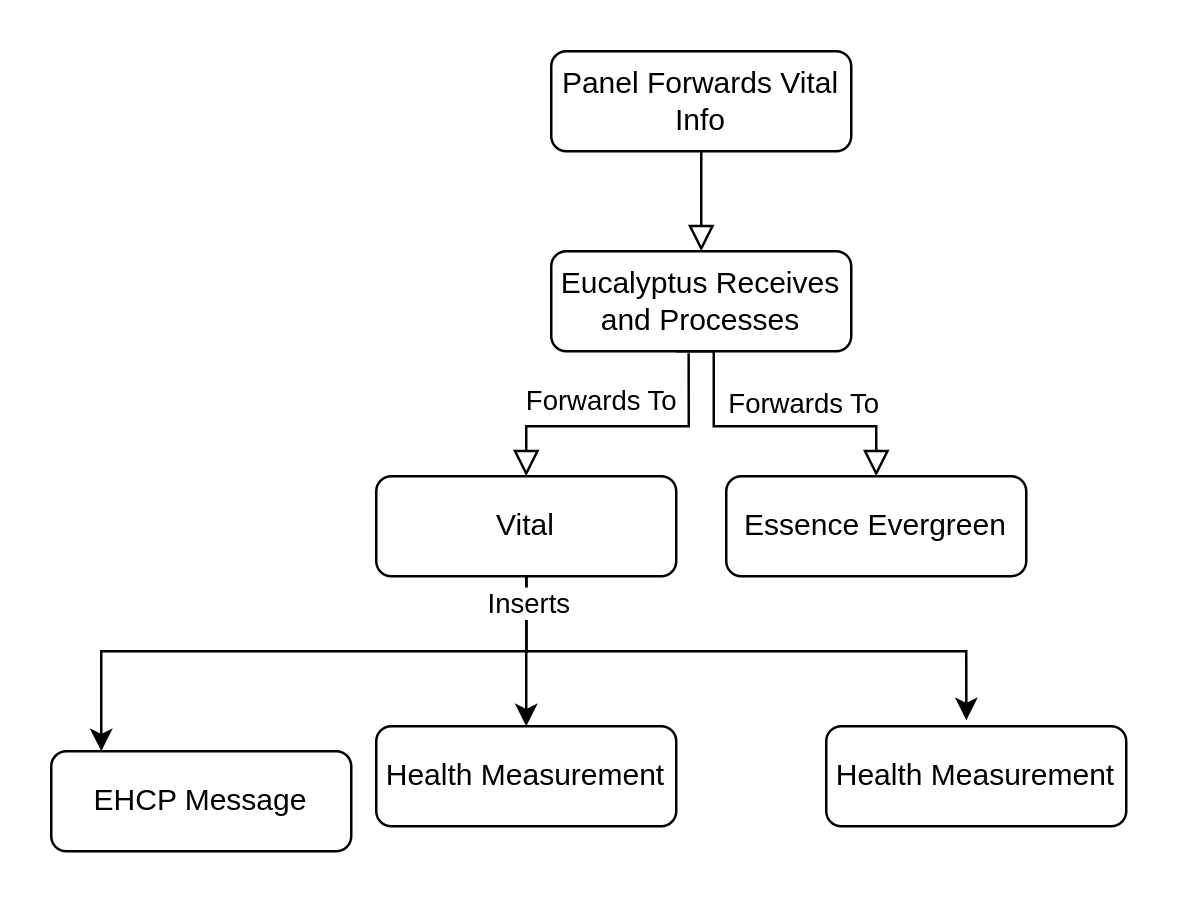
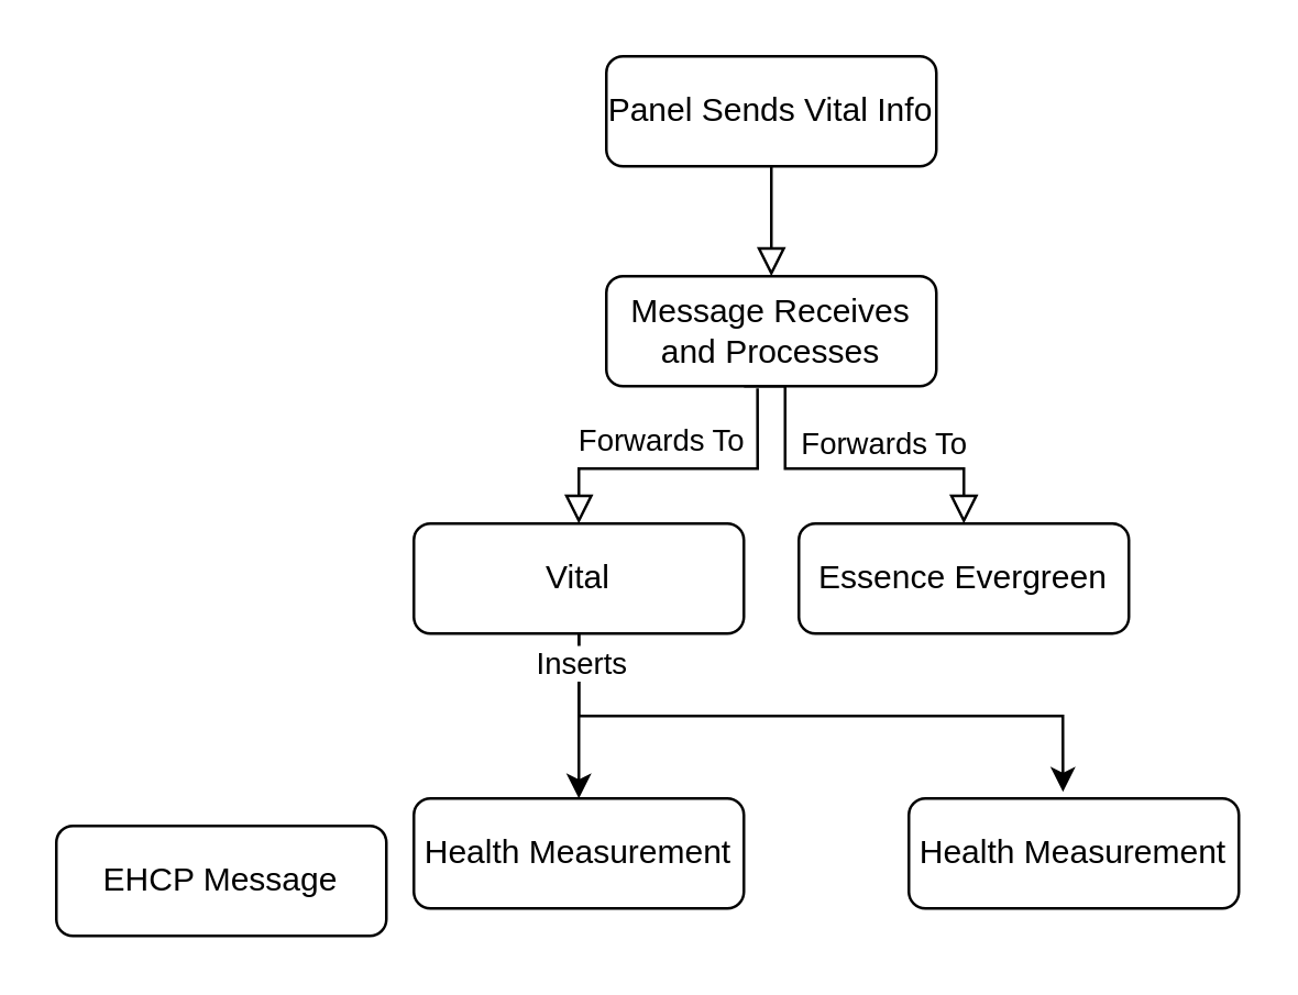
- <mxCell id="3" value="Panel Forwards Vital Info" style="rounded=1;whiteSpace=wrap;html=1;fontSize=12;glass=0;strokeWidth=1;shadow=0;" parent="1" vertex="1"><mxGeometry x="220" y="20" width="120" height="40" as="geometry" /></mxCell>
+ <mxCell id="3" value="Panel Sends Vital Info" style="rounded=1;whiteSpace=wrap;html=1;fontSize=12;glass=0;strokeWidth=1;shadow=0;" parent="1" vertex="1"><mxGeometry x="220" y="20" width="120" height="40" as="geometry" /></mxCell>
- <mxCell id="5" value="Eucalyptus Receives and Processes" style="rounded=1;whiteSpace=wrap;html=1;fontSize=12;glass=0;strokeWidth=1;shadow=0;" parent="1" vertex="1"><mxGeometry x="220" y="100" width="120" height="40" as="geometry" /></mxCell>
+ <mxCell id="5" value="Message Receives and Processes" style="rounded=1;whiteSpace=wrap;html=1;fontSize=12;glass=0;strokeWidth=1;shadow=0;" parent="1" vertex="1"><mxGeometry x="220" y="100" width="120" height="40" as="geometry" /></mxCell>
- <mxCell id="6" style="edgeStyle=orthogonalEdgeStyle;rounded=0;orthogonalLoop=1;jettySize=auto;html=1;" edge="1" parent="1" source="10" target="14"><mxGeometry relative="1" as="geometry"><Array as="points"><mxPoint x="210" y="260" /><mxPoint x="40" y="260" /></Array></mxGeometry></mxCell>
